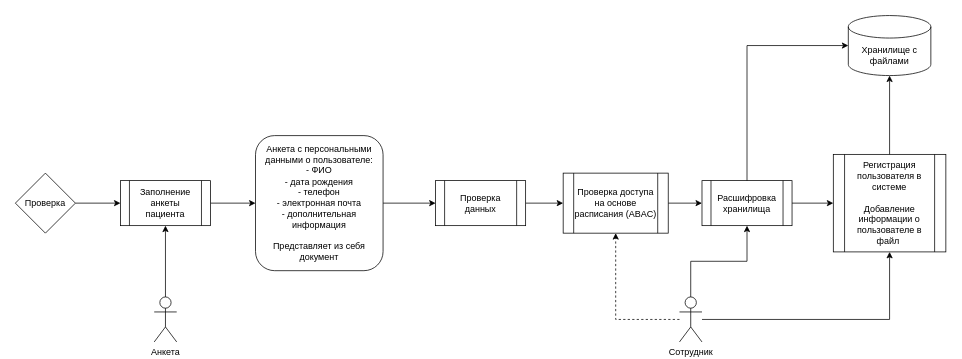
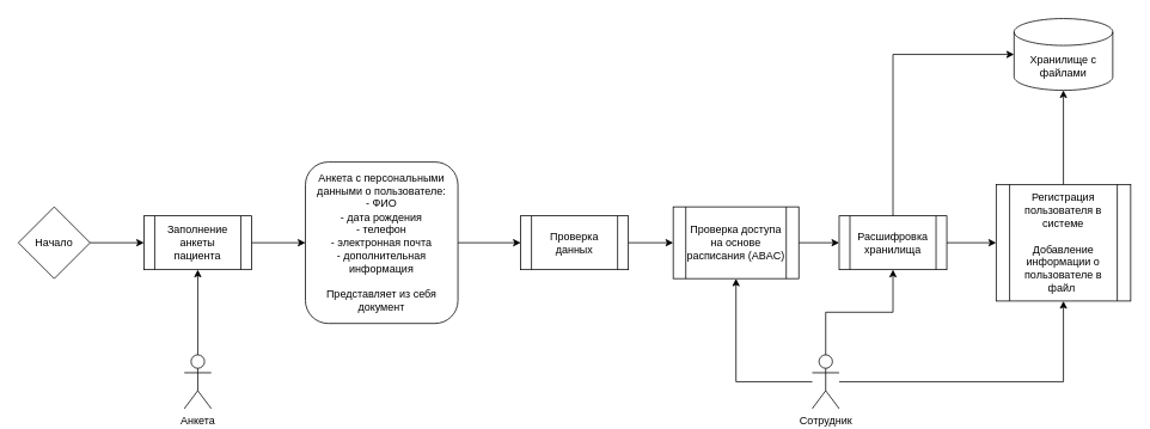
- <mxCell id="18" value="Проверка" style="rhombus;whiteSpace=wrap;html=1;" vertex="1" parent="1"><mxGeometry x="20" y="230" width="80" height="80" as="geometry" /></mxCell>
+ <mxCell id="18" value="Начало" style="rhombus;whiteSpace=wrap;html=1;" vertex="1" parent="1"><mxGeometry x="20" y="230" width="80" height="80" as="geometry" /></mxCell>
- <mxCell id="9" style="edgeStyle=orthogonalEdgeStyle;rounded=0;orthogonalLoop=1;jettySize=auto;html=1;entryX=0.5;entryY=1;entryDx=0;entryDy=0;dashed=1;" edge="1" parent="1" source="10" target="20"><mxGeometry relative="1" as="geometry" /></mxCell>
+ <mxCell id="9" style="edgeStyle=orthogonalEdgeStyle;rounded=0;orthogonalLoop=1;jettySize=auto;html=1;entryX=0.5;entryY=1;entryDx=0;entryDy=0;" edge="1" parent="1" source="10" target="20"><mxGeometry relative="1" as="geometry" /></mxCell>
